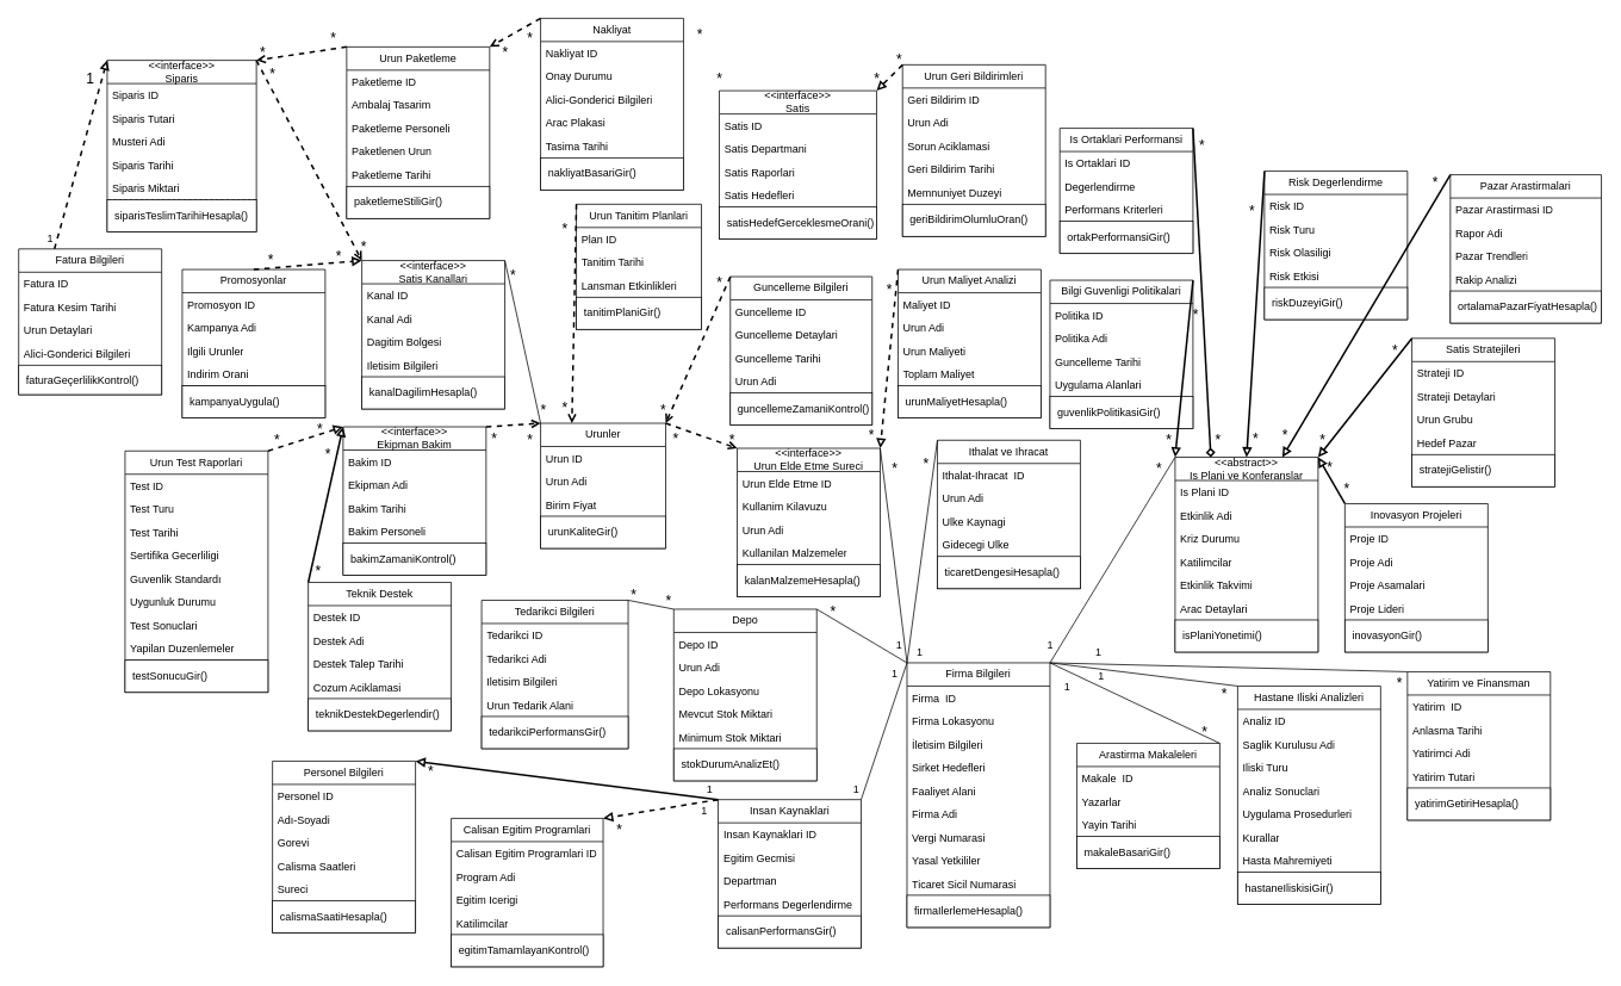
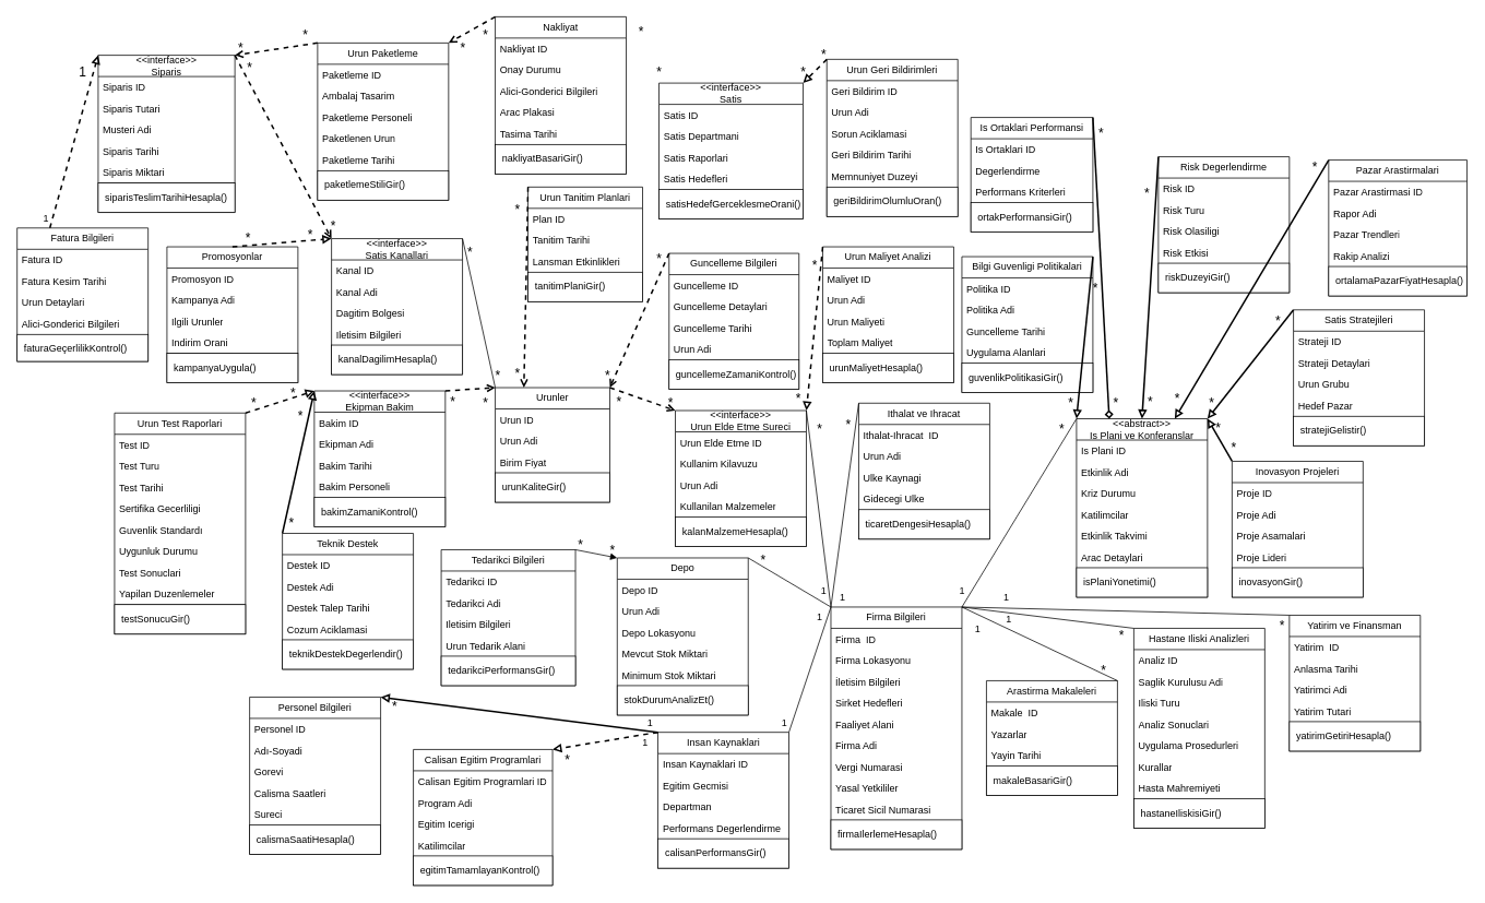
- <mxCell id="203" value="" style="endArrow=none;html=1;rounded=0;exitX=0.008;exitY=-0.004;exitDx=0;exitDy=0;exitPerimeter=0;entryX=0.997;entryY=0.996;entryDx=0;entryDy=0;entryPerimeter=0;dashed=1;" parent="197" source="204" target="202" edge="1"><mxGeometry width="50" height="50" relative="1" as="geometry"><mxPoint x="1.28" y="155.896" as="sourcePoint" /><mxPoint x="276" y="149" as="targetPoint" /></mxGeometry></mxCell>
+ <mxCell id="203" value="" style="endArrow=none;html=1;rounded=0;exitX=0.008;exitY=-0.004;exitDx=0;exitDy=0;exitPerimeter=0;entryX=0.997;entryY=0.996;entryDx=0;entryDy=0;entryPerimeter=0;" parent="197" source="204" target="202" edge="1"><mxGeometry width="50" height="50" relative="1" as="geometry"><mxPoint x="1.28" y="155.896" as="sourcePoint" /><mxPoint x="276" y="149" as="targetPoint" /></mxGeometry></mxCell>
- <mxCell id="125" value="" style="endArrow=none;html=1;rounded=0;entryX=0;entryY=0;entryDx=0;entryDy=0;exitX=1;exitY=0;exitDx=0;exitDy=0;" parent="1" source="119" target="112" edge="1"><mxGeometry width="50" height="50" relative="1" as="geometry"><mxPoint x="504" y="651" as="sourcePoint" /><mxPoint x="554" y="601" as="targetPoint" /></mxGeometry></mxCell>
+ <mxCell id="125" value="" style="endArrow=block;html=1;rounded=0;entryX=0;entryY=0;entryDx=0;entryDy=0;exitX=1;exitY=0;exitDx=0;exitDy=0;" parent="1" source="119" target="112" edge="1"><mxGeometry width="50" height="50" relative="1" as="geometry"><mxPoint x="504" y="651" as="sourcePoint" /><mxPoint x="554" y="601" as="targetPoint" /></mxGeometry></mxCell>
